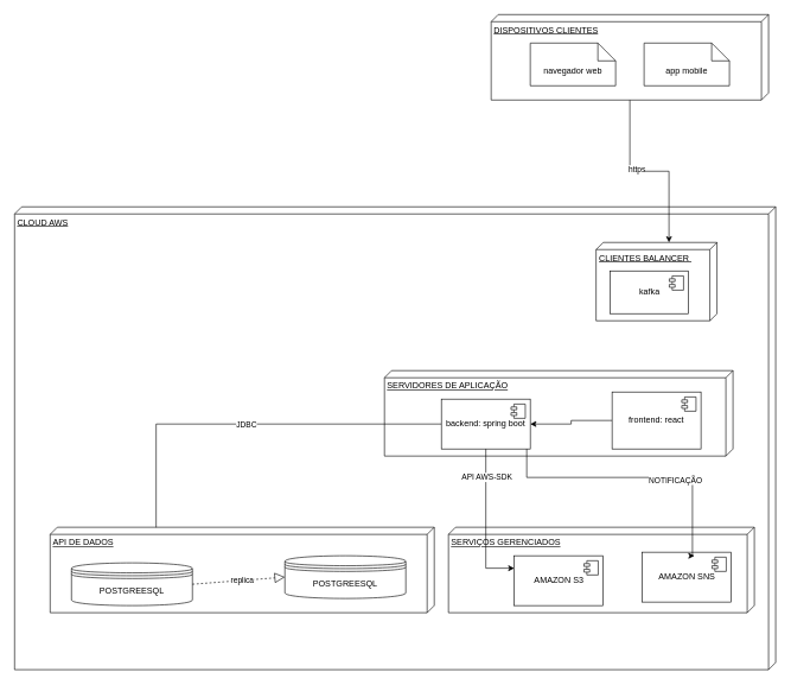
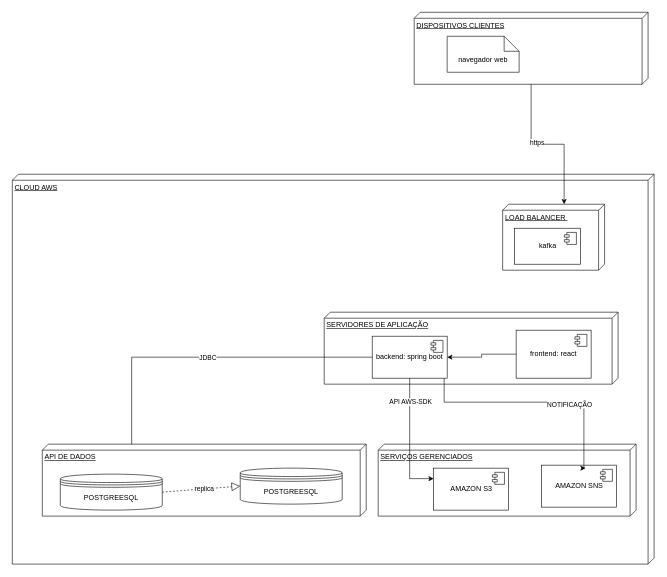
- <mxCell id="32" value="app mobile" style="shape=note2;boundedLbl=1;whiteSpace=wrap;html=1;size=25;verticalAlign=top;align=center;" vertex="1" parent="1"><mxGeometry x="905" y="60" width="120" height="60" as="geometry" /></mxCell>
- <mxCell id="3" value="CLIENTES BALANCER&amp;nbsp;" style="verticalAlign=top;align=left;spacingTop=8;spacingLeft=2;spacingRight=12;shape=cube;size=10;direction=south;fontStyle=4;html=1;whiteSpace=wrap;" vertex="1" parent="1"><mxGeometry x="837.5" y="340" width="170" height="110" as="geometry" /></mxCell>
+ <mxCell id="3" value="LOAD BALANCER&amp;nbsp;" style="verticalAlign=top;align=left;spacingTop=8;spacingLeft=2;spacingRight=12;shape=cube;size=10;direction=south;fontStyle=4;html=1;whiteSpace=wrap;" vertex="1" parent="1"><mxGeometry x="837.5" y="340" width="170" height="110" as="geometry" /></mxCell>
